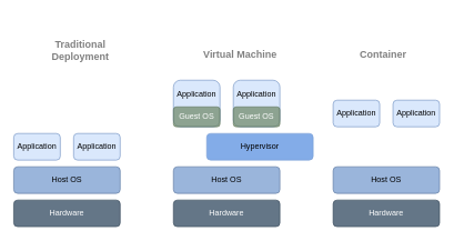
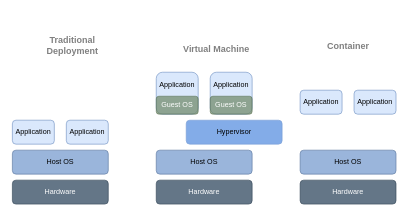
- <mxCell id="2" value="&lt;font color=&quot;#808080&quot; style=&quot;font-size: 15px;&quot;&gt;&lt;b&gt;Container&lt;/b&gt;&lt;/font&gt;" style="text;html=1;align=center;verticalAlign=middle;resizable=0;points=[];autosize=1;strokeColor=none;fillColor=none;" parent="1" vertex="1"><mxGeometry x="530" y="65" width="90" height="30" as="geometry" /></mxCell>
+ <mxCell id="2" value="&lt;font color=&quot;#808080&quot; style=&quot;font-size: 15px;&quot;&gt;&lt;b&gt;Container&lt;/b&gt;&lt;/font&gt;" style="text;html=1;align=center;verticalAlign=middle;resizable=0;points=[];autosize=1;strokeColor=none;fillColor=none;" parent="1" vertex="1"><mxGeometry x="535" y="60" width="90" height="30" as="geometry" /></mxCell>
